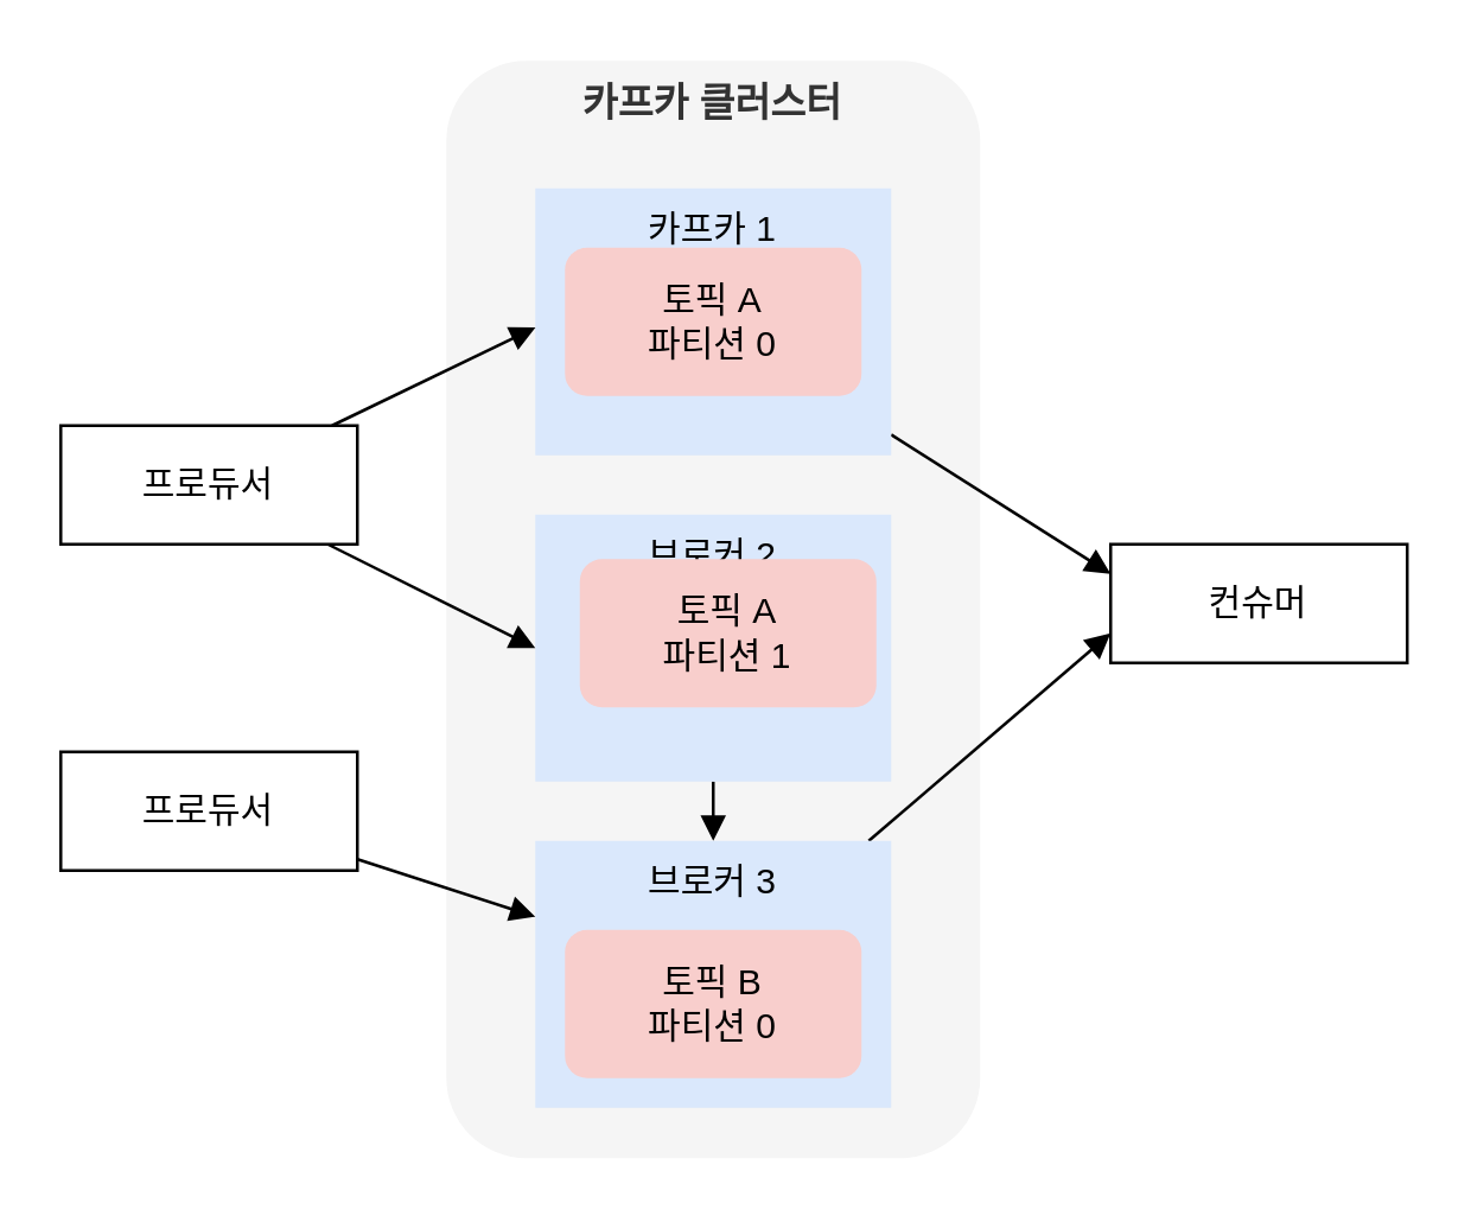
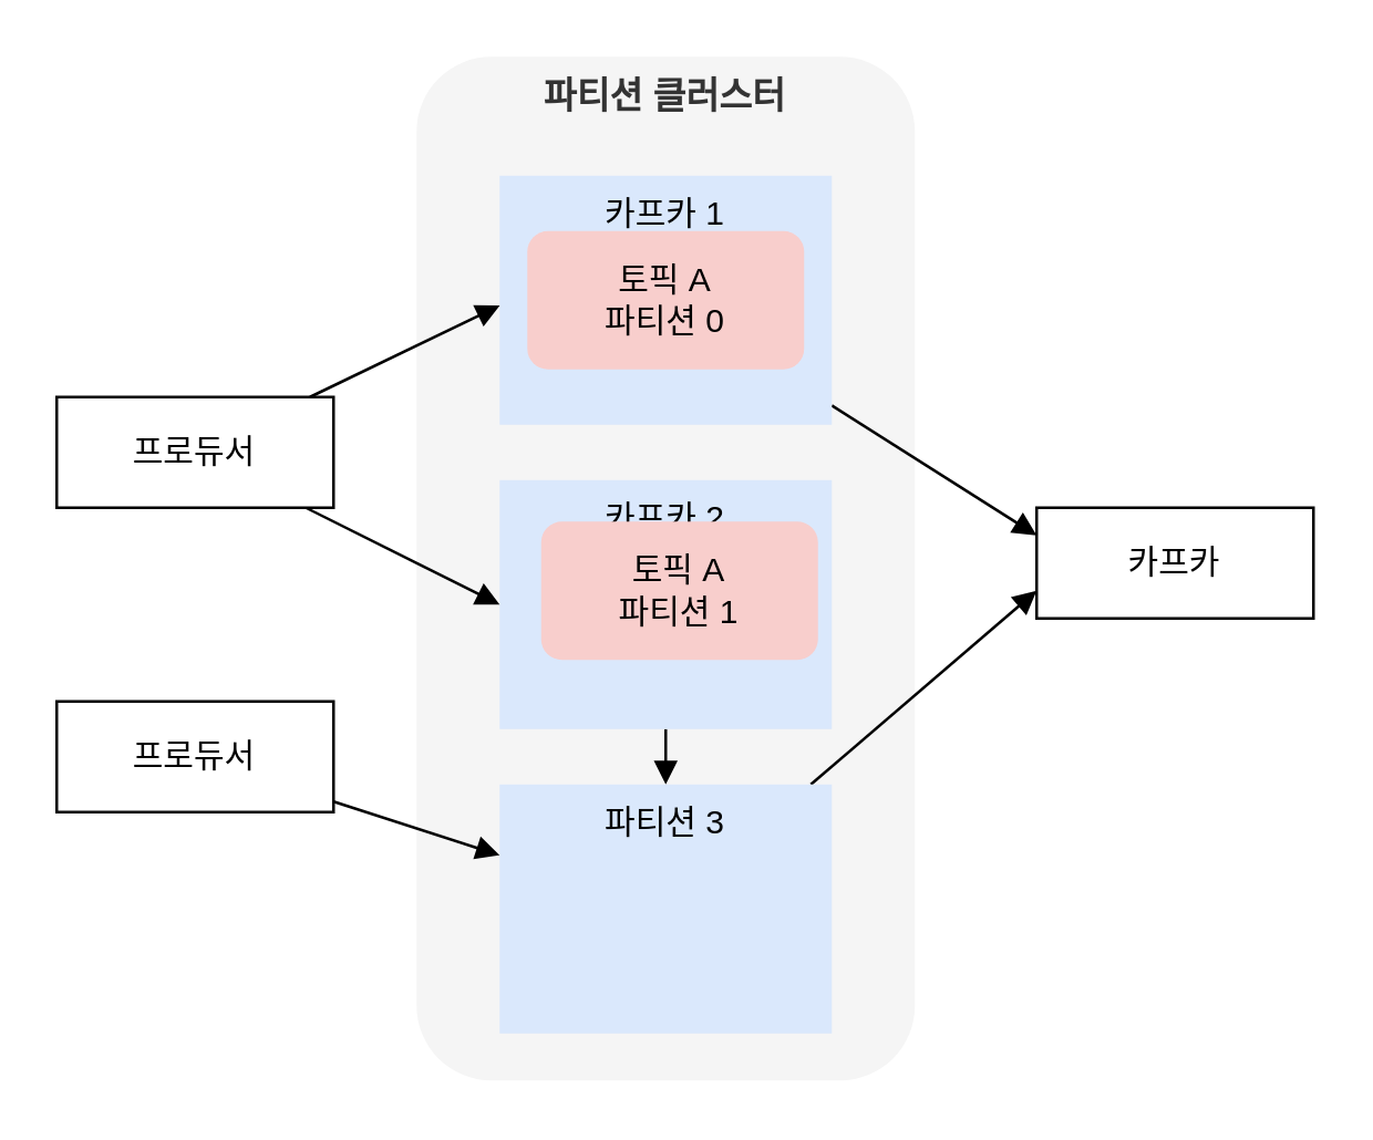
- <mxCell id="2" value="카프카 클러스터" style="rounded=1;whiteSpace=wrap;html=1;align=center;verticalAlign=top;fillColor=#f5f5f5;fontColor=#333333;strokeColor=none;fontSize=13;fontStyle=1" vertex="1" parent="1"><mxGeometry x="150" y="20" width="180" height="370" as="geometry" /></mxCell>
+ <mxCell id="2" value="파티션 클러스터" style="rounded=1;whiteSpace=wrap;html=1;align=center;verticalAlign=top;fillColor=#f5f5f5;fontColor=#333333;strokeColor=none;fontSize=13;fontStyle=1" vertex="1" parent="1"><mxGeometry x="150" y="20" width="180" height="370" as="geometry" /></mxCell>
- <mxCell id="7" value="브로커 2" style="rounded=0;whiteSpace=wrap;html=1;verticalAlign=top;fillColor=#dae8fc;strokeColor=none;" vertex="1" parent="1"><mxGeometry x="180" y="173" width="120" height="90" as="geometry" /></mxCell>
+ <mxCell id="7" value="카프카 2" style="rounded=0;whiteSpace=wrap;html=1;verticalAlign=top;fillColor=#dae8fc;strokeColor=none;" vertex="1" parent="1"><mxGeometry x="180" y="173" width="120" height="90" as="geometry" /></mxCell>
- <mxCell id="16" value="컨슈머" style="rounded=0;whiteSpace=wrap;html=1;" vertex="1" parent="1"><mxGeometry x="374" y="183" width="100" height="40" as="geometry" /></mxCell>
+ <mxCell id="16" value="카프카" style="rounded=0;whiteSpace=wrap;html=1;" vertex="1" parent="1"><mxGeometry x="374" y="183" width="100" height="40" as="geometry" /></mxCell>
- <mxCell id="10" value="브로커 3" style="rounded=0;whiteSpace=wrap;html=1;verticalAlign=top;fillColor=#dae8fc;strokeColor=none;" vertex="1" parent="1"><mxGeometry x="180" y="283" width="120" height="90" as="geometry" /></mxCell>
+ <mxCell id="10" value="파티션 3" style="rounded=0;whiteSpace=wrap;html=1;verticalAlign=top;fillColor=#dae8fc;strokeColor=none;" vertex="1" parent="1"><mxGeometry x="180" y="283" width="120" height="90" as="geometry" /></mxCell>
- <mxCell id="11" value="토픽 B&lt;br&gt;파티션 0" style="rounded=1;whiteSpace=wrap;html=1;fillColor=#f8cecc;strokeColor=none;" vertex="1" parent="1"><mxGeometry x="190" y="313" width="100" height="50" as="geometry" /></mxCell>
